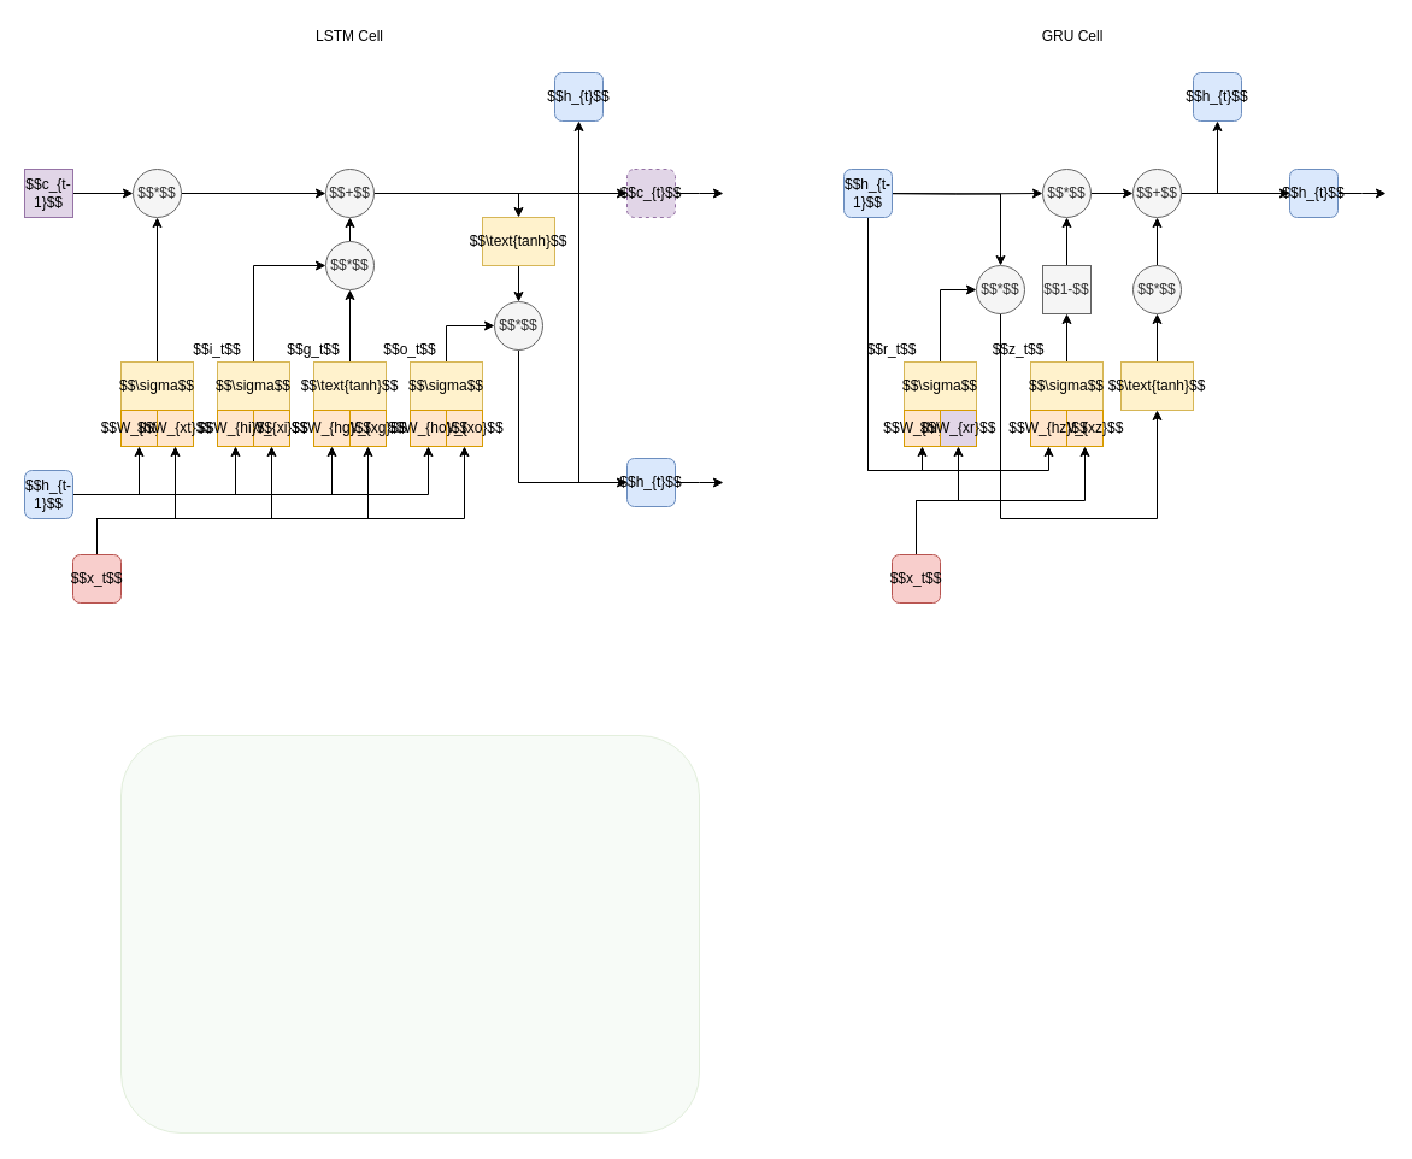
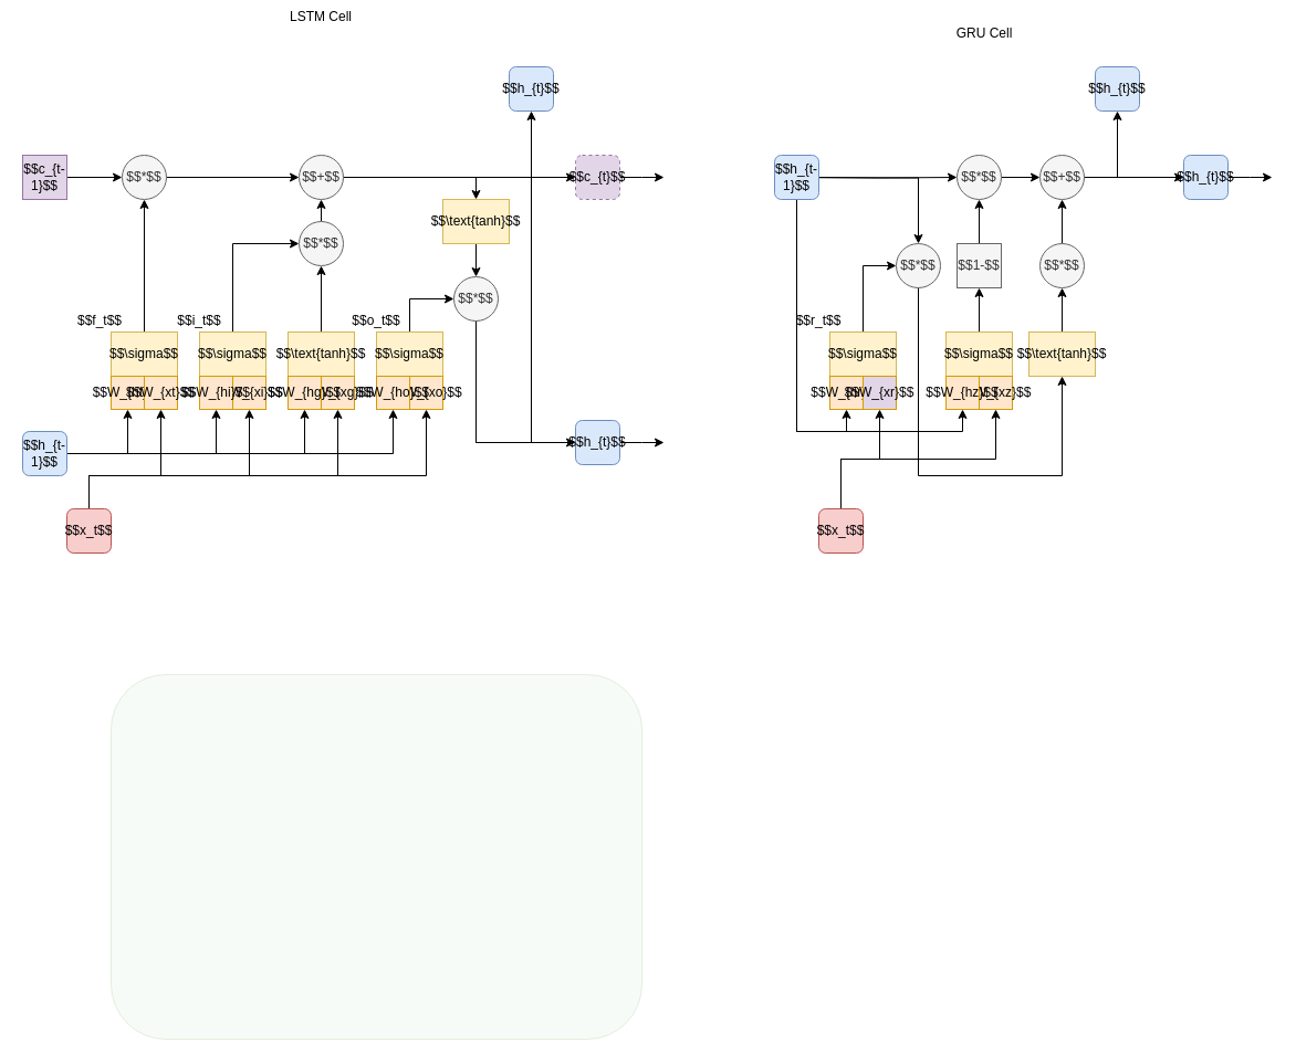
- <mxCell id="51" value="LSTM Cell" style="text;html=1;strokeColor=none;fillColor=none;align=center;verticalAlign=middle;whiteSpace=wrap;rounded=0;opacity=40;" vertex="1" parent="1"><mxGeometry x="240" width="100" height="20" as="geometry" y="20" /></mxCell>
+ <mxCell id="51" value="LSTM Cell" style="text;html=1;strokeColor=none;fillColor=none;align=center;verticalAlign=middle;whiteSpace=wrap;rounded=0;opacity=40;" vertex="1" parent="1"><mxGeometry x="240" y="5" width="100" height="20" as="geometry" /></mxCell>
+ <mxCell id="19" value="$$f_t$$" style="text;html=1;strokeColor=none;fillColor=none;align=center;verticalAlign=middle;whiteSpace=wrap;rounded=0;" vertex="1" parent="1"><mxGeometry x="70" y="280" width="40" height="20" as="geometry" /></mxCell>
- <mxCell id="21" value="$$g_t$$" style="text;html=1;strokeColor=none;fillColor=none;align=center;verticalAlign=middle;whiteSpace=wrap;rounded=0;" vertex="1" parent="1"><mxGeometry x="240" y="280" width="40" height="20" as="geometry" /></mxCell>
- <mxCell id="82" value="$$z_t$$" style="text;html=1;strokeColor=none;fillColor=none;align=center;verticalAlign=middle;whiteSpace=wrap;rounded=0;" vertex="1" parent="1"><mxGeometry x="825" y="280" width="40" height="20" as="geometry" /></mxCell>
